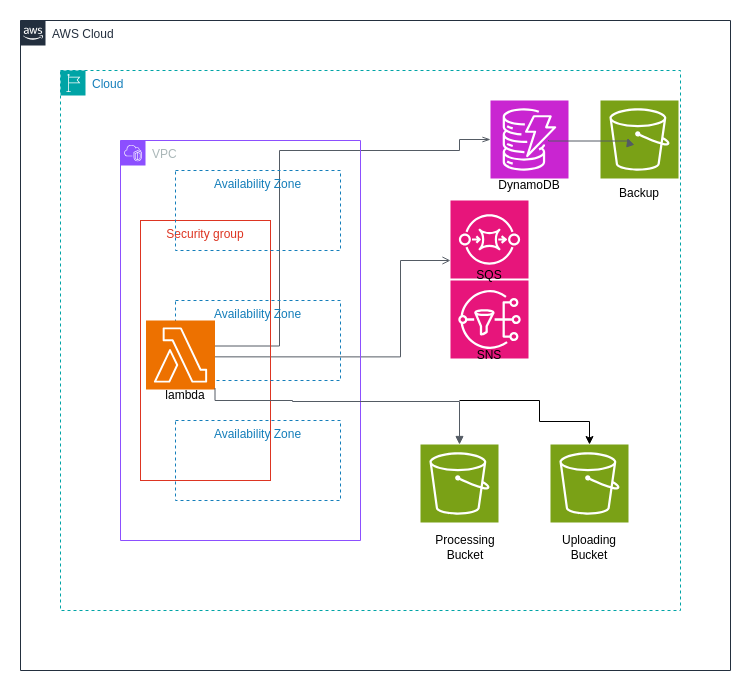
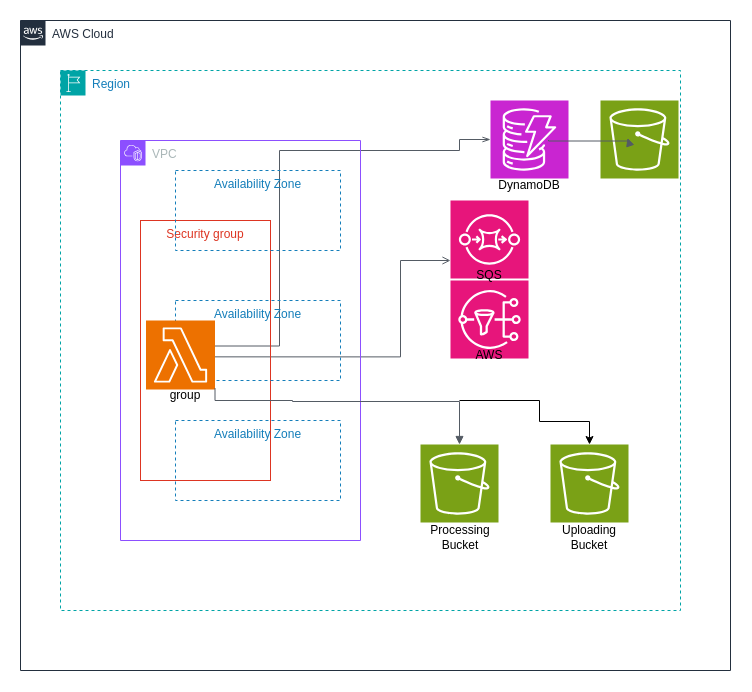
- <mxCell id="3" value="Cloud" style="points=[[0,0],[0.25,0],[0.5,0],[0.75,0],[1,0],[1,0.25],[1,0.5],[1,0.75],[1,1],[0.75,1],[0.5,1],[0.25,1],[0,1],[0,0.75],[0,0.5],[0,0.25]];outlineConnect=0;gradientColor=none;html=1;whiteSpace=wrap;fontSize=12;fontStyle=0;container=1;pointerEvents=0;collapsible=0;recursiveResize=0;shape=mxgraph.aws4.group;grIcon=mxgraph.aws4.group_region;strokeColor=#00A4A6;fillColor=none;verticalAlign=top;align=left;spacingLeft=30;fontColor=#147EBA;dashed=1;" vertex="1" parent="1"><mxGeometry x="60" y="70" width="620" height="540" as="geometry" /></mxCell>
+ <mxCell id="3" value="Region" style="points=[[0,0],[0.25,0],[0.5,0],[0.75,0],[1,0],[1,0.25],[1,0.5],[1,0.75],[1,1],[0.75,1],[0.5,1],[0.25,1],[0,1],[0,0.75],[0,0.5],[0,0.25]];outlineConnect=0;gradientColor=none;html=1;whiteSpace=wrap;fontSize=12;fontStyle=0;container=1;pointerEvents=0;collapsible=0;recursiveResize=0;shape=mxgraph.aws4.group;grIcon=mxgraph.aws4.group_region;strokeColor=#00A4A6;fillColor=none;verticalAlign=top;align=left;spacingLeft=30;fontColor=#147EBA;dashed=1;" vertex="1" parent="1"><mxGeometry x="60" y="70" width="620" height="540" as="geometry" /></mxCell>
- <mxCell id="19" value="Backup" style="text;strokeColor=none;align=center;fillColor=none;html=1;verticalAlign=middle;whiteSpace=wrap;rounded=0;" vertex="1" parent="3"><mxGeometry x="549" y="108" width="60" height="30" as="geometry" /></mxCell>
- <mxCell id="12" value="SNS" style="text;strokeColor=none;align=center;fillColor=none;html=1;verticalAlign=middle;whiteSpace=wrap;rounded=0;" vertex="1" parent="3"><mxGeometry x="399" y="270" width="60" height="30" as="geometry" /></mxCell>
+ <mxCell id="12" value="AWS" style="text;strokeColor=none;align=center;fillColor=none;html=1;verticalAlign=middle;whiteSpace=wrap;rounded=0;" vertex="1" parent="3"><mxGeometry x="399" y="270" width="60" height="30" as="geometry" /></mxCell>
- <mxCell id="26" value="lambda" style="text;strokeColor=none;align=center;fillColor=none;html=1;verticalAlign=middle;whiteSpace=wrap;rounded=0;" vertex="1" parent="20"><mxGeometry x="34.5" y="240" width="60" height="30" as="geometry" /></mxCell>
+ <mxCell id="26" value="group" style="text;strokeColor=none;align=center;fillColor=none;html=1;verticalAlign=middle;whiteSpace=wrap;rounded=0;" vertex="1" parent="20"><mxGeometry x="34.5" y="240" width="60" height="30" as="geometry" /></mxCell>
- <mxCell id="13" value="Processing Bucket" style="text;strokeColor=none;align=center;fillColor=none;html=1;verticalAlign=middle;whiteSpace=wrap;rounded=0;" vertex="1" parent="3"><mxGeometry x="375" y="462" width="60" height="30" as="geometry" /></mxCell>
+ <mxCell id="13" value="Processing Bucket" style="text;strokeColor=none;align=center;fillColor=none;html=1;verticalAlign=middle;whiteSpace=wrap;rounded=0;" vertex="1" parent="3"><mxGeometry x="370" y="452" width="60" height="30" as="geometry" /></mxCell>
- <mxCell id="14" value="Uploading Bucket" style="text;strokeColor=none;align=center;fillColor=none;html=1;verticalAlign=middle;whiteSpace=wrap;rounded=0;" vertex="1" parent="3"><mxGeometry x="499" y="462" width="60" height="30" as="geometry" /></mxCell>
+ <mxCell id="14" value="Uploading Bucket" style="text;strokeColor=none;align=center;fillColor=none;html=1;verticalAlign=middle;whiteSpace=wrap;rounded=0;" vertex="1" parent="3"><mxGeometry x="499" y="452" width="60" height="30" as="geometry" /></mxCell>
